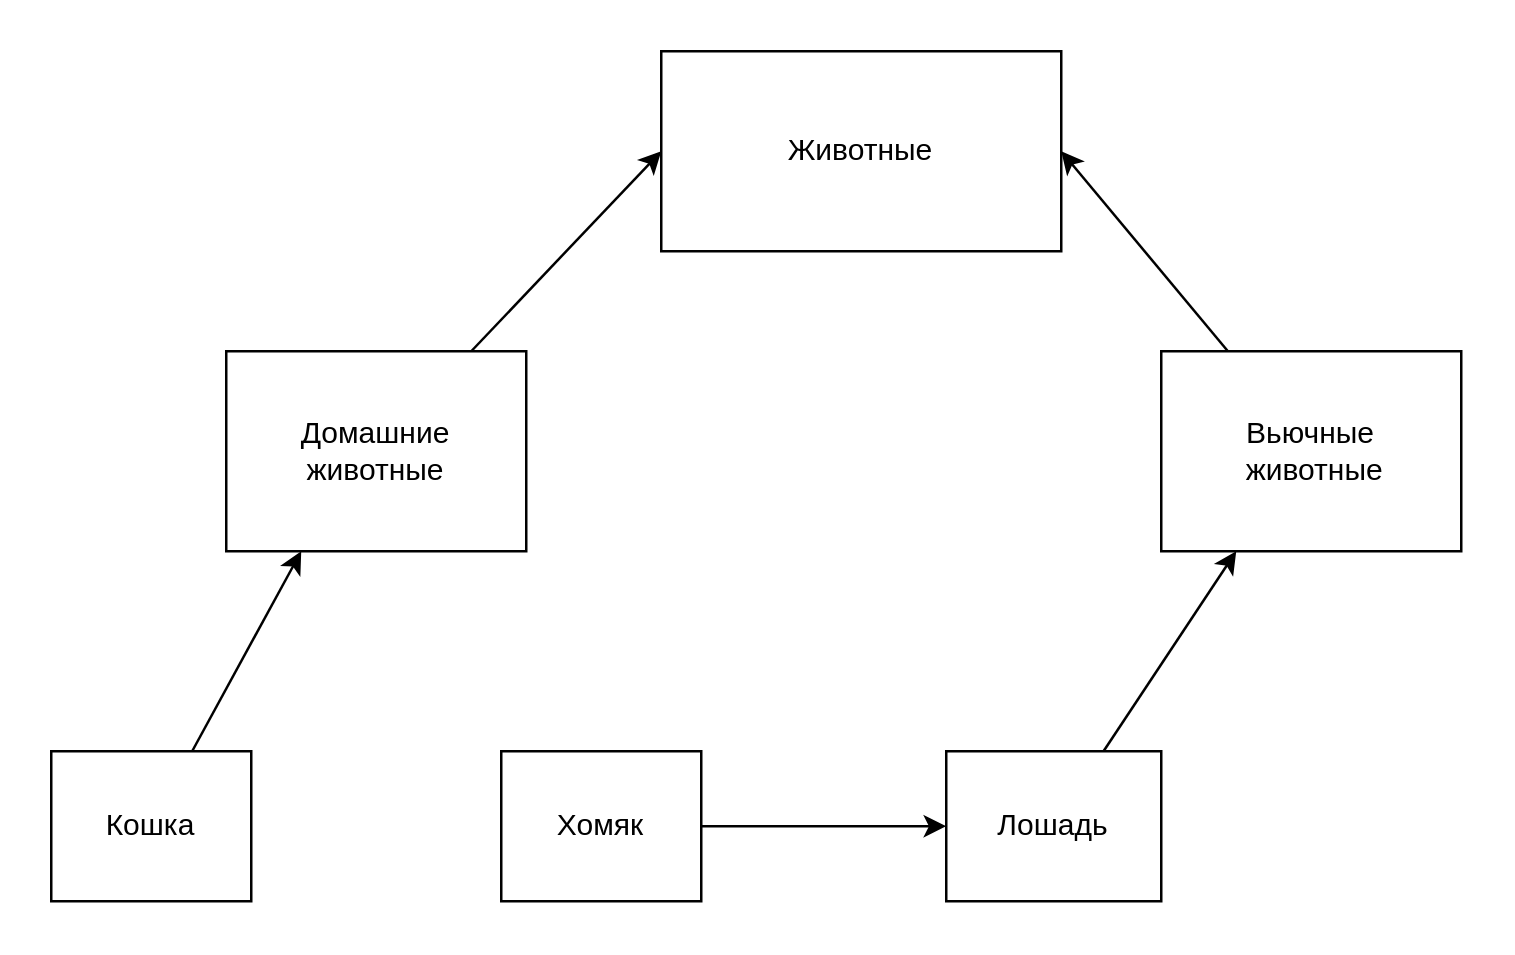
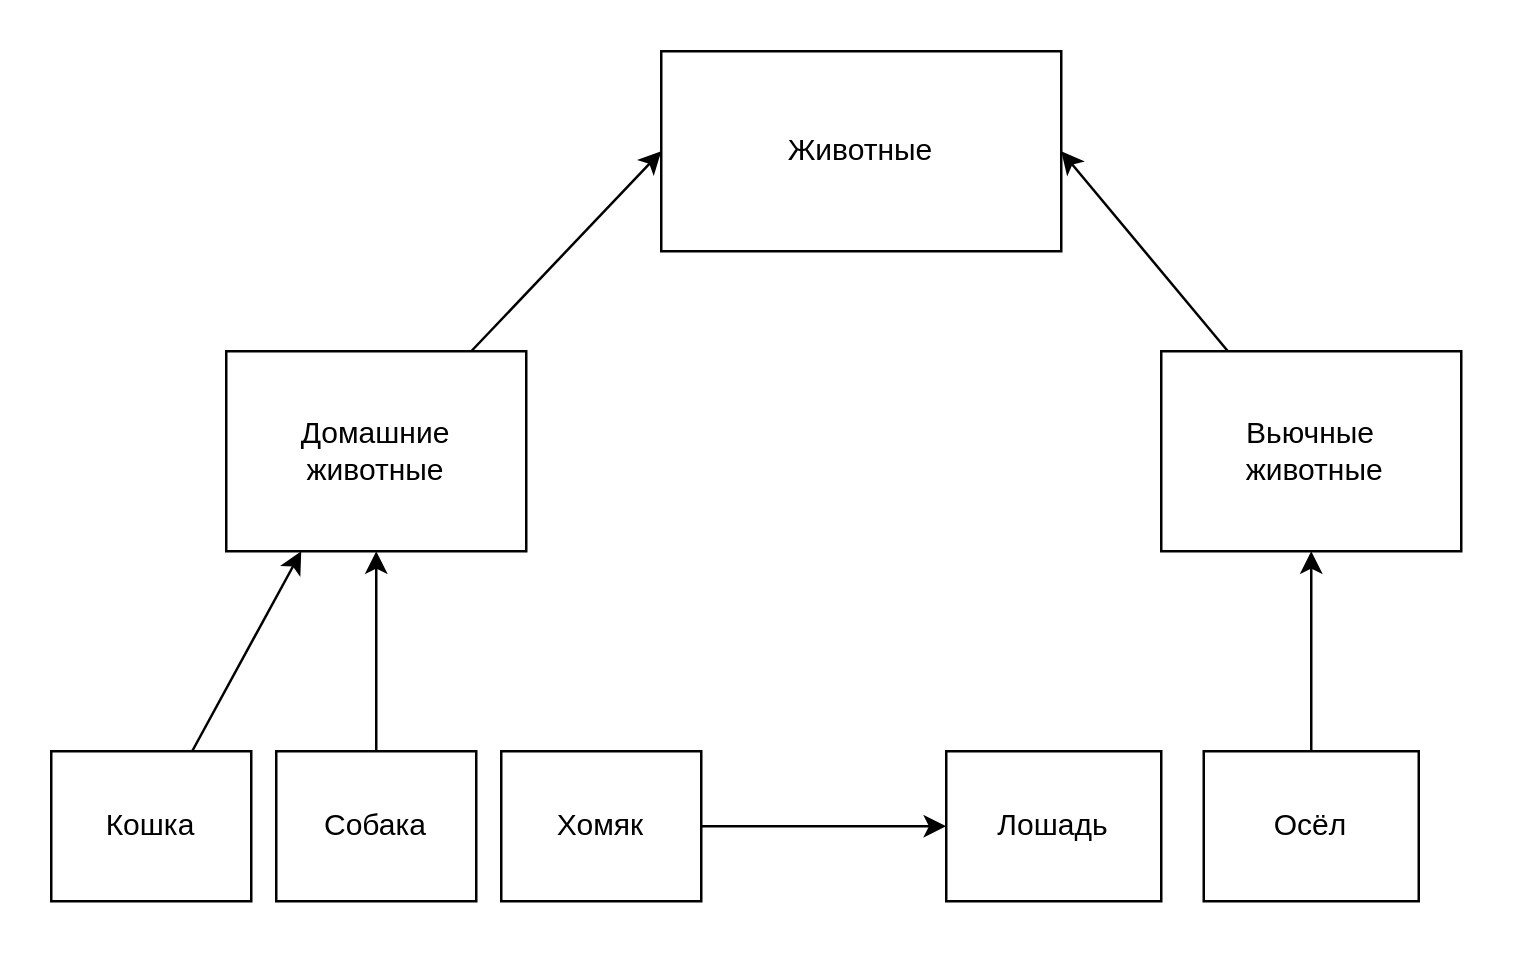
- <mxCell id="13" style="edgeStyle=none;html=1;entryX=0.25;entryY=1;entryDx=0;entryDy=0;" edge="1" parent="1" source="14" target="6"><mxGeometry relative="1" as="geometry" /></mxCell>
+ <mxCell id="9" style="edgeStyle=none;html=1;entryX=0.5;entryY=1;entryDx=0;entryDy=0;" edge="1" parent="1" source="10" target="4"><mxGeometry relative="1" as="geometry" /></mxCell>
+ <mxCell id="15" style="edgeStyle=none;html=1;entryX=0.5;entryY=1;entryDx=0;entryDy=0;" edge="1" parent="1" source="16" target="6"><mxGeometry relative="1" as="geometry" /></mxCell>
+ <mxCell id="10" value="Собака" style="rounded=0;whiteSpace=wrap;html=1;" vertex="1" parent="1"><mxGeometry x="110" y="300" width="80" height="60" as="geometry" /></mxCell>
+ <mxCell id="16" value="Осёл" style="rounded=0;whiteSpace=wrap;html=1;" vertex="1" parent="1"><mxGeometry x="481" y="300" width="86" height="60" as="geometry" /></mxCell>
